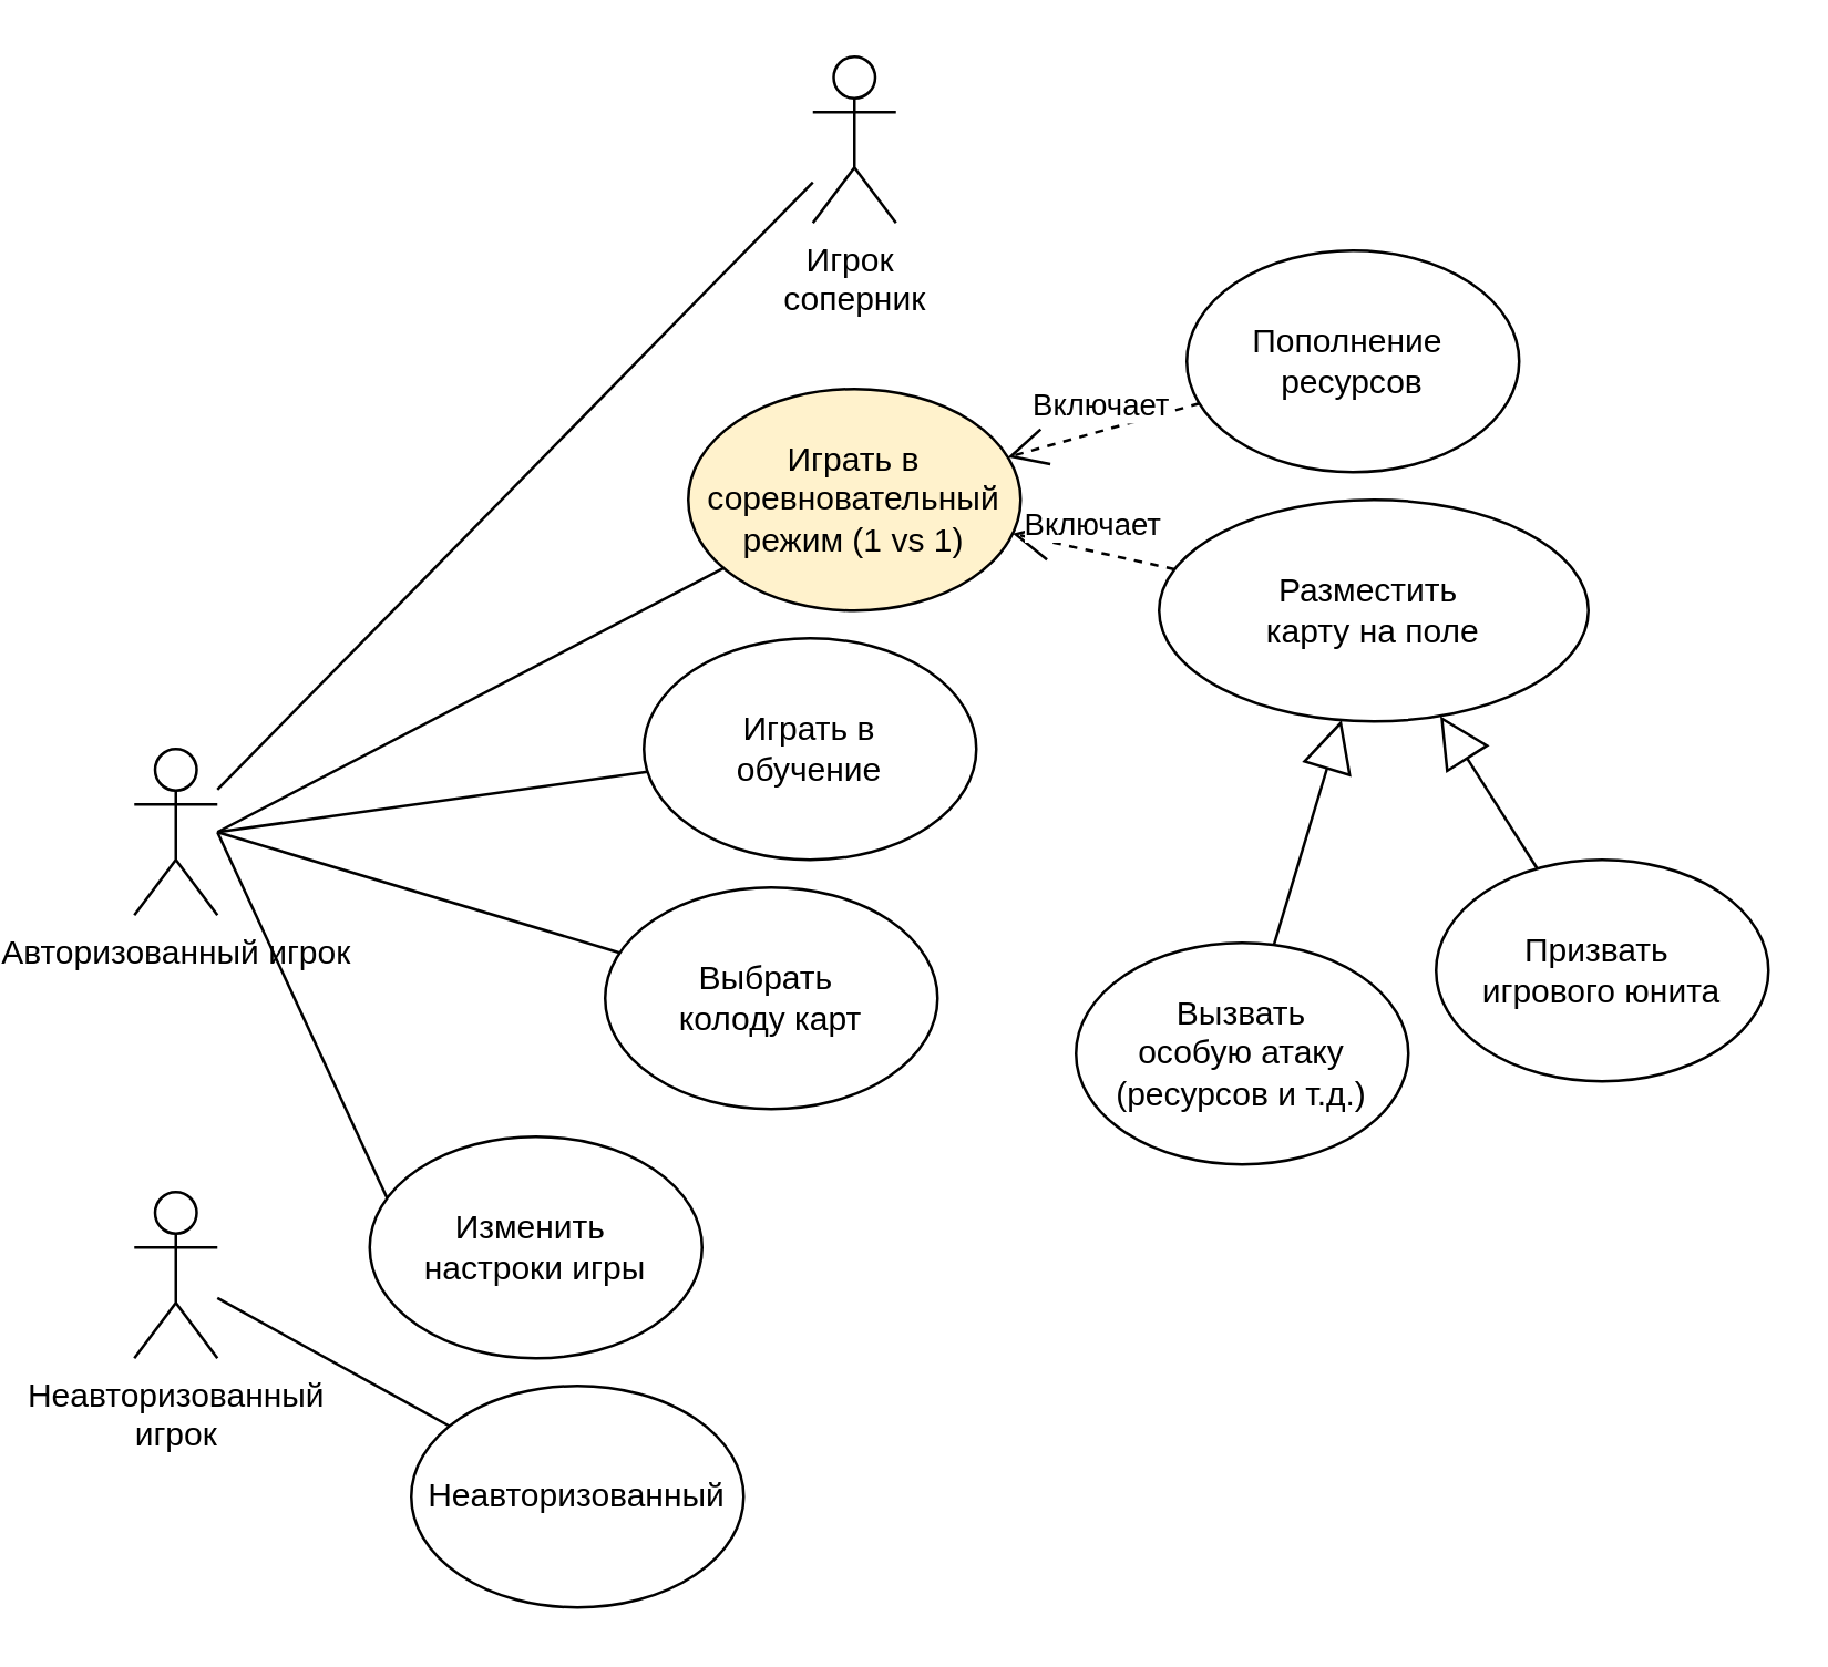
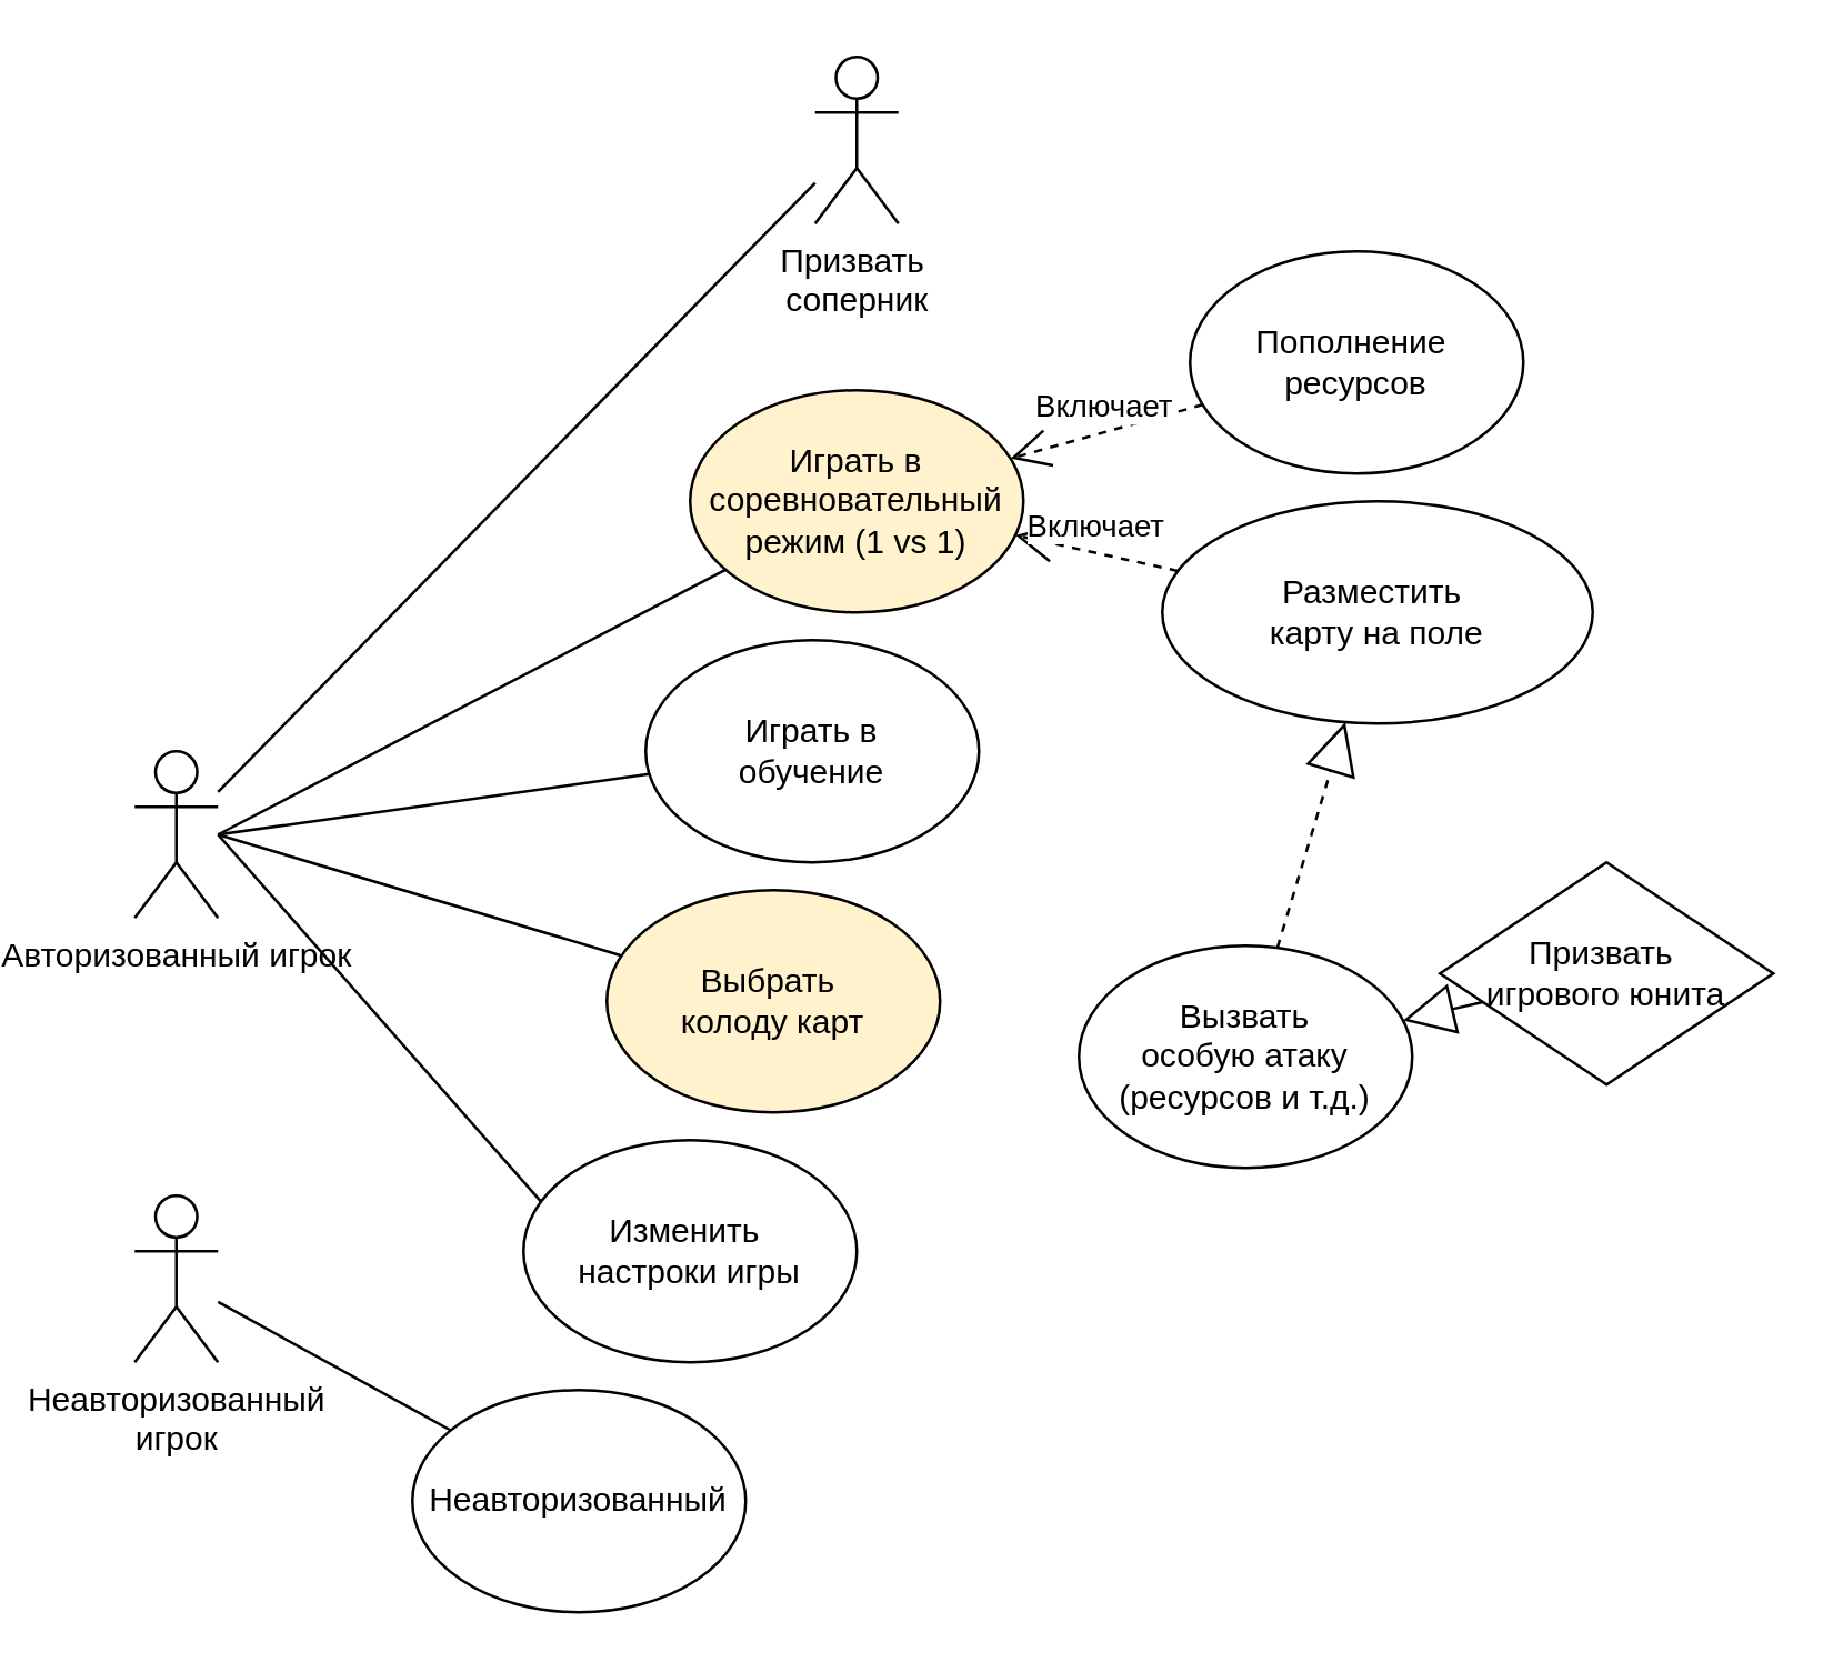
- <mxCell id="17" value="Игрок&amp;nbsp;&lt;div&gt;соперник&lt;/div&gt;" style="shape=umlActor;verticalLabelPosition=bottom;verticalAlign=top;html=1;outlineConnect=0;" parent="1" vertex="1"><mxGeometry x="265" width="30" height="60" as="geometry" y="20" /></mxCell>
+ <mxCell id="17" value="Призвать&amp;nbsp;&lt;div&gt;соперник&lt;/div&gt;" style="shape=umlActor;verticalLabelPosition=bottom;verticalAlign=top;html=1;outlineConnect=0;" parent="1" vertex="1"><mxGeometry x="265" width="30" height="60" as="geometry" y="20" /></mxCell>
- <mxCell id="21" value="" style="endArrow=block;endSize=16;endFill=0;html=1;rounded=0;" parent="1" source="19" target="14" edge="1"><mxGeometry width="160" relative="1" as="geometry"><mxPoint x="500" y="349.76" as="sourcePoint" /><mxPoint x="660" y="349.76" as="targetPoint" /></mxGeometry></mxCell>
+ <mxCell id="21" value="" style="endArrow=block;endSize=16;endFill=0;html=1;rounded=0;" parent="1" source="19" target="20" edge="1"><mxGeometry width="160" relative="1" as="geometry"><mxPoint x="500" y="349.76" as="sourcePoint" /><mxPoint x="660" y="349.76" as="targetPoint" /></mxGeometry></mxCell>
- <mxCell id="22" value="" style="endArrow=block;endSize=16;endFill=0;html=1;rounded=0;" parent="1" source="20" target="14" edge="1"><mxGeometry width="160" relative="1" as="geometry"><mxPoint x="510" y="359.76" as="sourcePoint" /><mxPoint x="670" y="359.76" as="targetPoint" /></mxGeometry></mxCell>
+ <mxCell id="22" value="" style="endArrow=block;endSize=16;endFill=0;html=1;rounded=0;dashed=1;" parent="1" source="20" target="14" edge="1"><mxGeometry width="160" relative="1" as="geometry"><mxPoint x="510" y="359.76" as="sourcePoint" /><mxPoint x="670" y="359.76" as="targetPoint" /></mxGeometry></mxCell>
- <mxCell id="19" value="Призвать&amp;nbsp;&lt;div&gt;игрового юнита&lt;/div&gt;" style="ellipse;whiteSpace=wrap;html=1;" parent="1" vertex="1"><mxGeometry x="490" y="310" width="120" height="80" as="geometry" /></mxCell>
+ <mxCell id="19" value="Призвать&amp;nbsp;&lt;div&gt;игрового юнита&lt;/div&gt;" style="rhombus;whiteSpace=wrap;html=1;" parent="1" vertex="1"><mxGeometry x="490" y="310" width="120" height="80" as="geometry" /></mxCell>
- <mxCell id="12" value="&lt;div&gt;Выбрать&amp;nbsp;&lt;/div&gt;&lt;div&gt;колоду карт&lt;/div&gt;" style="ellipse;whiteSpace=wrap;html=1;" parent="1" vertex="1"><mxGeometry x="190" y="320" width="120" height="80" as="geometry" /></mxCell>
+ <mxCell id="12" value="&lt;div&gt;Выбрать&amp;nbsp;&lt;/div&gt;&lt;div&gt;колоду карт&lt;/div&gt;" style="ellipse;whiteSpace=wrap;html=1;fillColor=#fff2cc;" parent="1" vertex="1"><mxGeometry x="190" y="320" width="120" height="80" as="geometry" /></mxCell>
- <mxCell id="3" value="Изменить&amp;nbsp;&lt;div&gt;настроки игры&lt;/div&gt;" style="ellipse;whiteSpace=wrap;html=1;" parent="1" vertex="1"><mxGeometry x="105" y="410" width="120" height="80" as="geometry" /></mxCell>
+ <mxCell id="3" value="Изменить&amp;nbsp;&lt;div&gt;настроки игры&lt;/div&gt;" style="ellipse;whiteSpace=wrap;html=1;" parent="1" vertex="1"><mxGeometry x="160" y="410" width="120" height="80" as="geometry" /></mxCell>
